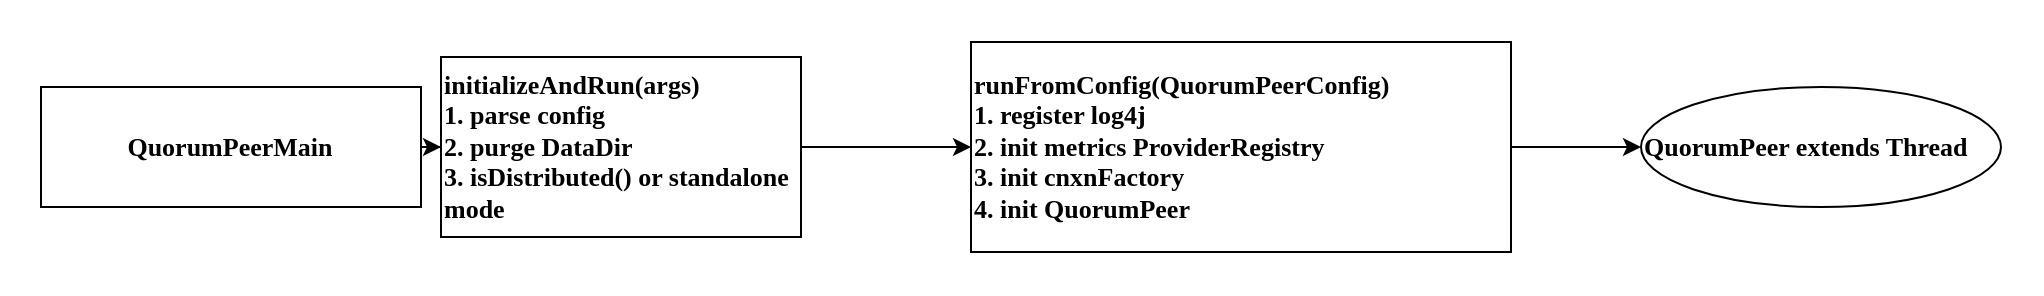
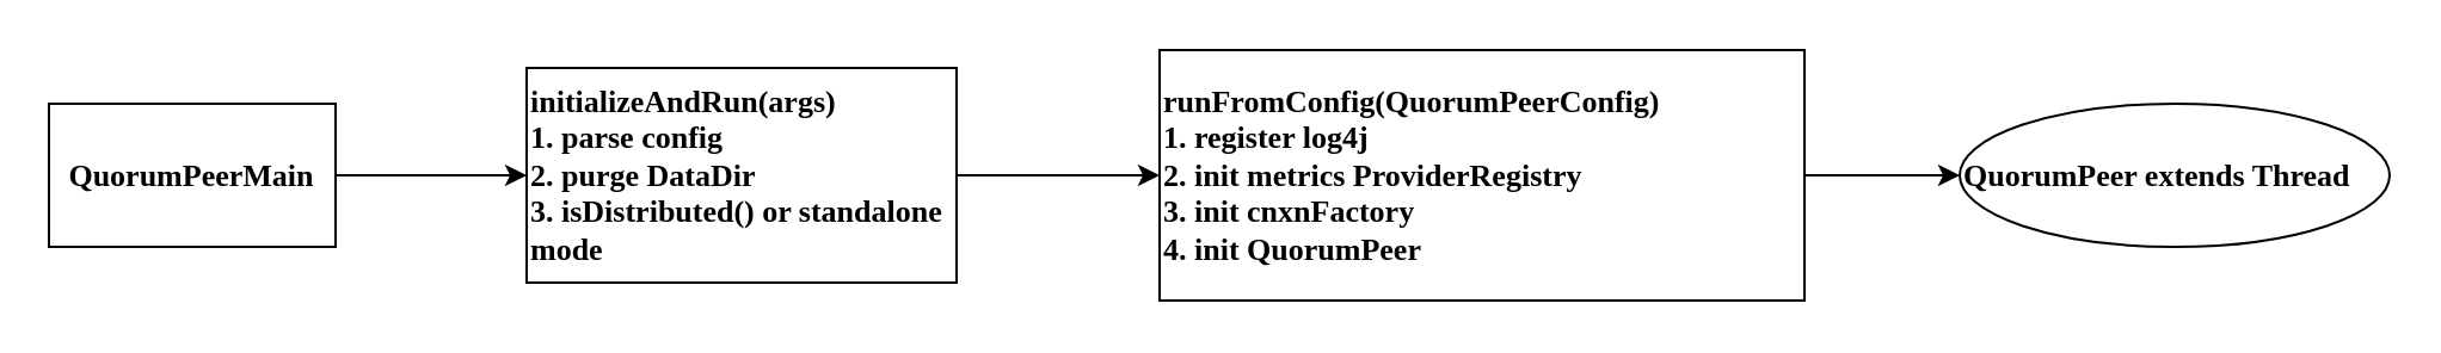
- <mxCell id="3" value="QuorumPeerMain" style="rounded=0;whiteSpace=wrap;html=1;fontFamily=Fira Code;fontSource=https%3A%2F%2Ffonts.googleapis.com%2Fcss%3Ffamily%3DFira%2BCode;fontSize=13;fontStyle=1" vertex="1" parent="1"><mxGeometry x="20" y="43" width="190" height="60" as="geometry" /></mxCell>
+ <mxCell id="3" value="QuorumPeerMain" style="rounded=0;whiteSpace=wrap;html=1;fontFamily=Fira Code;fontSource=https%3A%2F%2Ffonts.googleapis.com%2Fcss%3Ffamily%3DFira%2BCode;fontSize=13;fontStyle=1" vertex="1" parent="1"><mxGeometry x="20" y="43" width="120" height="60" as="geometry" /></mxCell>
